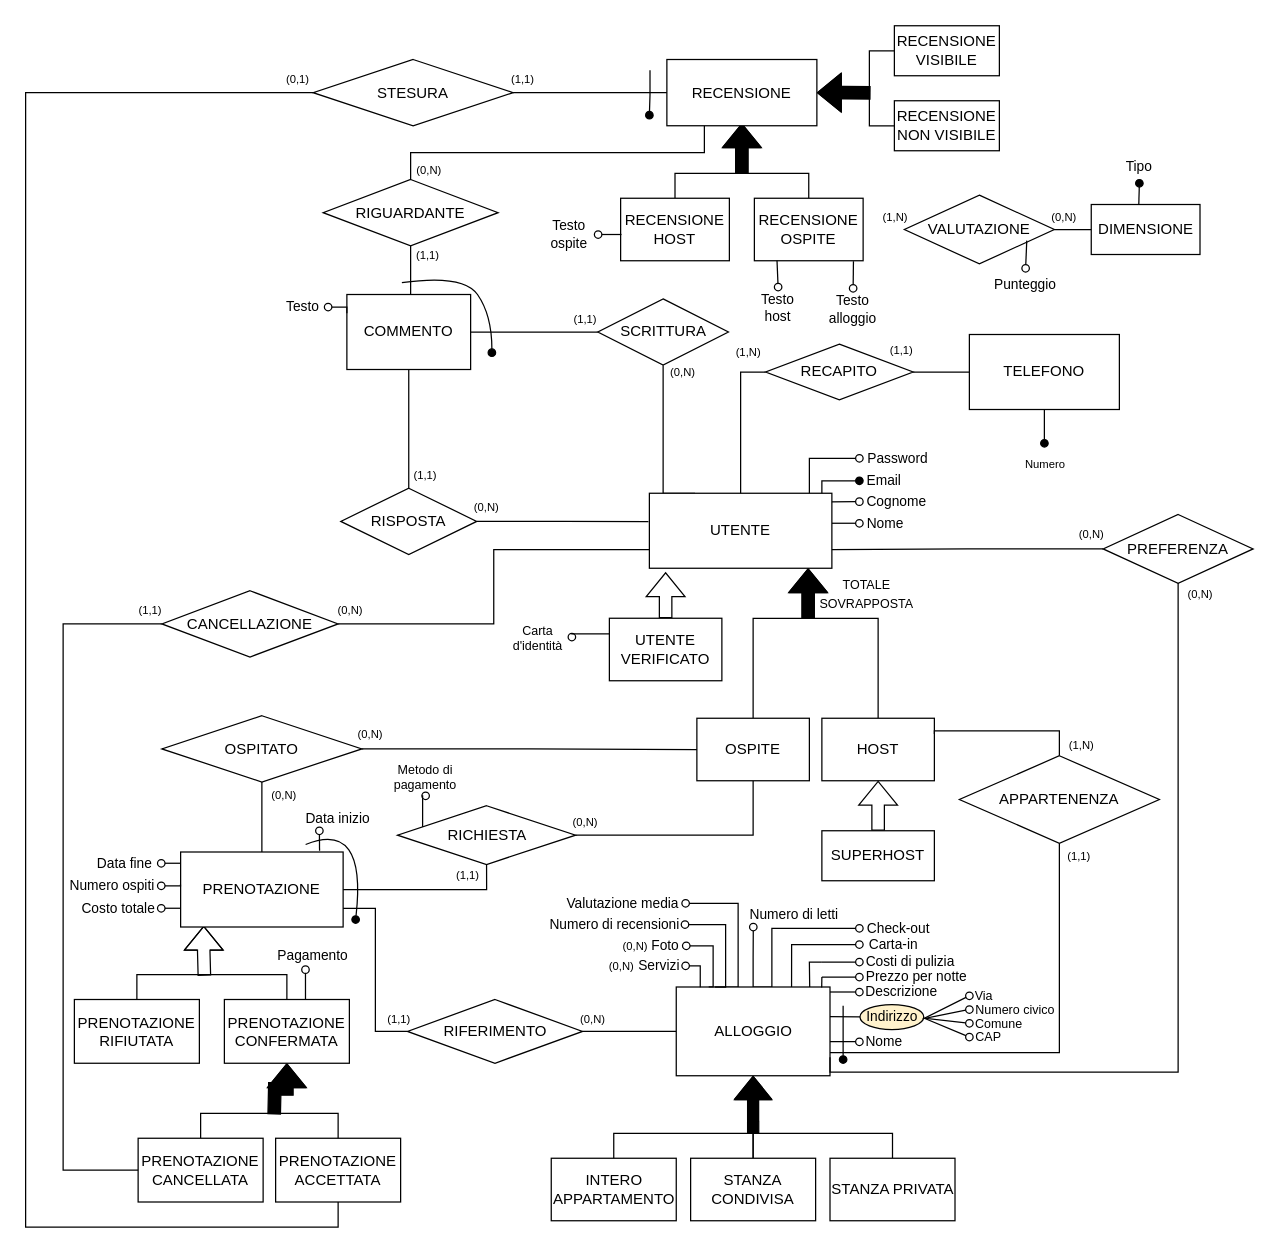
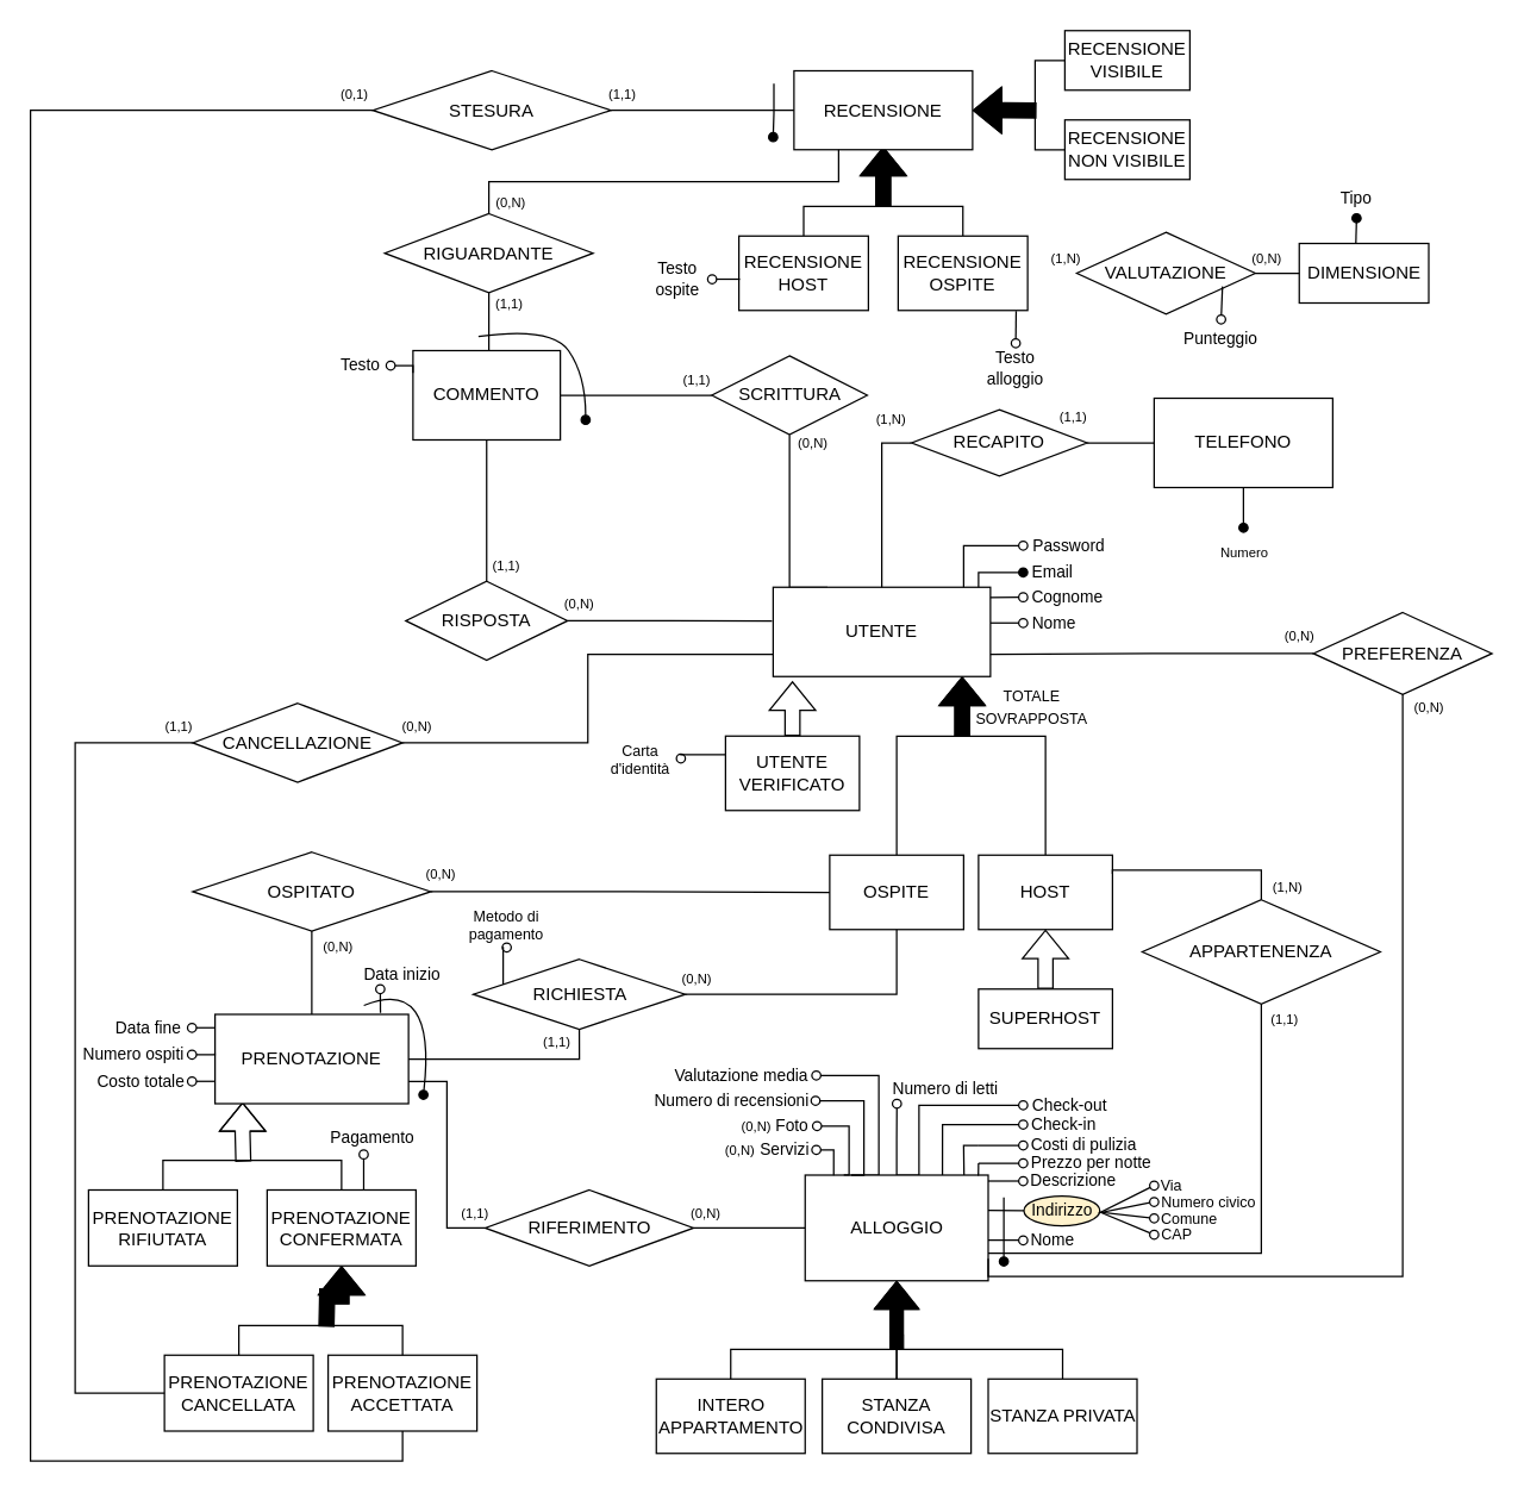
- <mxCell id="136" style="edgeStyle=orthogonalEdgeStyle;rounded=0;jumpSize=6;orthogonalLoop=1;jettySize=auto;html=1;exitX=0.5;exitY=0;exitDx=0;exitDy=0;entryX=0.208;entryY=0.998;entryDx=0;entryDy=0;entryPerimeter=0;fontSize=12;startArrow=oval;startFill=0;endArrow=none;endFill=0;fillColor=#000000;" parent="1" source="137" target="113" edge="1"><mxGeometry relative="1" as="geometry" /></mxCell>
- <mxCell id="137" value="Testo &lt;br&gt;host" style="text;html=1;strokeColor=none;fillColor=none;align=center;verticalAlign=middle;whiteSpace=wrap;rounded=0;fontSize=11;" parent="1" vertex="1"><mxGeometry x="592" y="229" width="60" height="34" as="geometry" /></mxCell>
- <mxCell id="53" value="&lt;font style=&quot;font-size: 11px;&quot;&gt;&amp;nbsp;Carta-in&lt;/font&gt;" style="text;html=1;strokeColor=none;fillColor=none;align=center;verticalAlign=middle;whiteSpace=wrap;rounded=0;fontSize=12;" parent="1" vertex="1"><mxGeometry x="687" y="740" width="52" height="30" as="geometry" /></mxCell>
+ <mxCell id="53" value="&lt;font style=&quot;font-size: 11px;&quot;&gt;&amp;nbsp;Check-in&lt;/font&gt;" style="text;html=1;strokeColor=none;fillColor=none;align=center;verticalAlign=middle;whiteSpace=wrap;rounded=0;fontSize=12;" parent="1" vertex="1"><mxGeometry x="687" y="740" width="52" height="30" as="geometry" /></mxCell>
